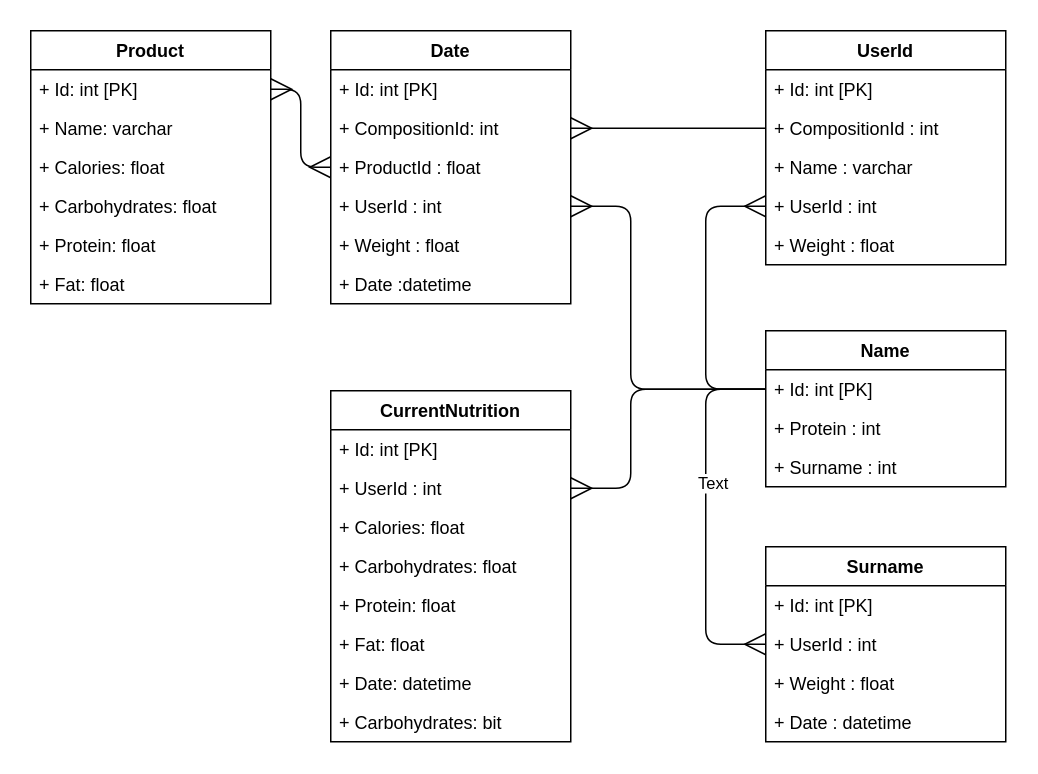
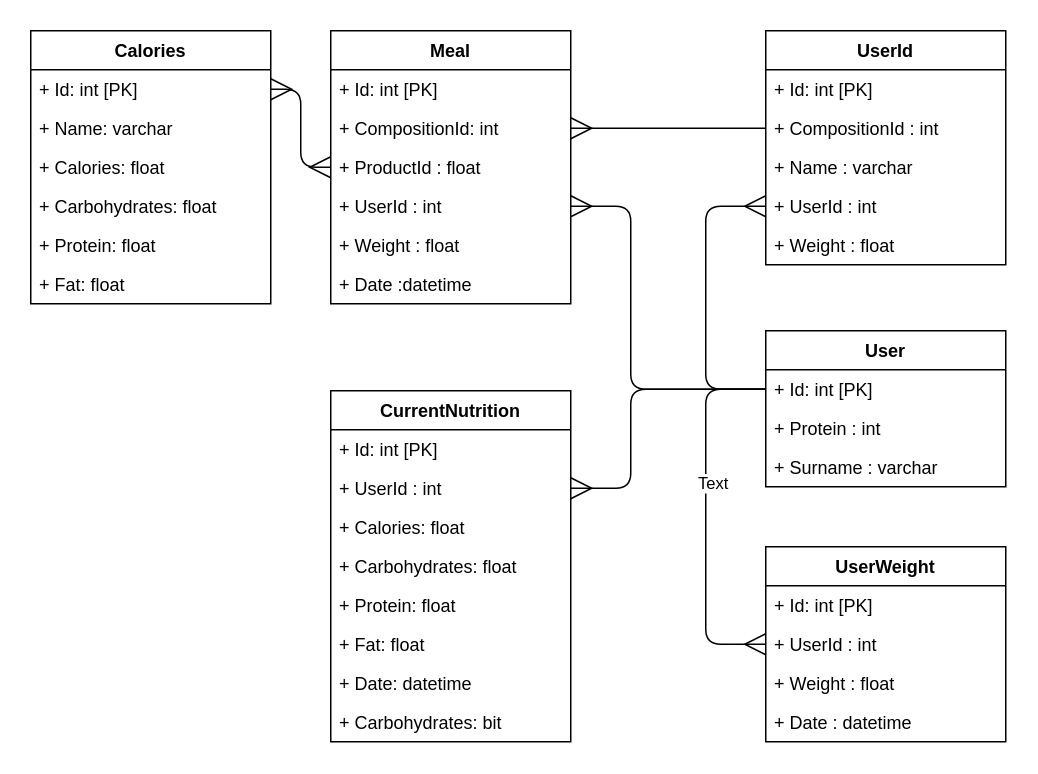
- <mxCell id="7" value="Product" style="swimlane;fontStyle=1;align=center;verticalAlign=top;childLayout=stackLayout;horizontal=1;startSize=26;horizontalStack=0;resizeParent=1;resizeParentMax=0;resizeLast=0;collapsible=1;marginBottom=0;" parent="1" vertex="1"><mxGeometry x="20" y="20" width="160" height="182" as="geometry" /></mxCell>
+ <mxCell id="7" value="Calories" style="swimlane;fontStyle=1;align=center;verticalAlign=top;childLayout=stackLayout;horizontal=1;startSize=26;horizontalStack=0;resizeParent=1;resizeParentMax=0;resizeLast=0;collapsible=1;marginBottom=0;" parent="1" vertex="1"><mxGeometry x="20" y="20" width="160" height="182" as="geometry" /></mxCell>
- <mxCell id="16" value="Date" style="swimlane;fontStyle=1;align=center;verticalAlign=top;childLayout=stackLayout;horizontal=1;startSize=26;horizontalStack=0;resizeParent=1;resizeParentMax=0;resizeLast=0;collapsible=1;marginBottom=0;" parent="1" vertex="1"><mxGeometry x="220" y="20" width="160" height="182" as="geometry" /></mxCell>
+ <mxCell id="16" value="Meal" style="swimlane;fontStyle=1;align=center;verticalAlign=top;childLayout=stackLayout;horizontal=1;startSize=26;horizontalStack=0;resizeParent=1;resizeParentMax=0;resizeLast=0;collapsible=1;marginBottom=0;" parent="1" vertex="1"><mxGeometry x="220" y="20" width="160" height="182" as="geometry" /></mxCell>
- <mxCell id="43" value="Name" style="swimlane;fontStyle=1;align=center;verticalAlign=top;childLayout=stackLayout;horizontal=1;startSize=26;horizontalStack=0;resizeParent=1;resizeParentMax=0;resizeLast=0;collapsible=1;marginBottom=0;" parent="1" vertex="1"><mxGeometry x="510" y="220" width="160" height="104" as="geometry"><mxRectangle x="280" y="650" width="60" height="26" as="alternateBounds" /></mxGeometry></mxCell>
+ <mxCell id="43" value="User" style="swimlane;fontStyle=1;align=center;verticalAlign=top;childLayout=stackLayout;horizontal=1;startSize=26;horizontalStack=0;resizeParent=1;resizeParentMax=0;resizeLast=0;collapsible=1;marginBottom=0;" parent="1" vertex="1"><mxGeometry x="510" y="220" width="160" height="104" as="geometry"><mxRectangle x="280" y="650" width="60" height="26" as="alternateBounds" /></mxGeometry></mxCell>
- <mxCell id="46" value="+ Surname : int&#10;" style="text;strokeColor=none;fillColor=none;align=left;verticalAlign=top;spacingLeft=4;spacingRight=4;overflow=hidden;rotatable=0;points=[[0,0.5],[1,0.5]];portConstraint=eastwest;" parent="43" vertex="1"><mxGeometry y="78" width="160" height="26" as="geometry" /></mxCell>
+ <mxCell id="46" value="+ Surname : varchar&#10;" style="text;strokeColor=none;fillColor=none;align=left;verticalAlign=top;spacingLeft=4;spacingRight=4;overflow=hidden;rotatable=0;points=[[0,0.5],[1,0.5]];portConstraint=eastwest;" parent="43" vertex="1"><mxGeometry y="78" width="160" height="26" as="geometry" /></mxCell>
- <mxCell id="38" value="Surname" style="swimlane;fontStyle=1;align=center;verticalAlign=top;childLayout=stackLayout;horizontal=1;startSize=26;horizontalStack=0;resizeParent=1;resizeParentMax=0;resizeLast=0;collapsible=1;marginBottom=0;" parent="1" vertex="1"><mxGeometry x="510" y="364" width="160" height="130" as="geometry"><mxRectangle x="520" y="558" width="100" height="26" as="alternateBounds" /></mxGeometry></mxCell>
+ <mxCell id="38" value="UserWeight" style="swimlane;fontStyle=1;align=center;verticalAlign=top;childLayout=stackLayout;horizontal=1;startSize=26;horizontalStack=0;resizeParent=1;resizeParentMax=0;resizeLast=0;collapsible=1;marginBottom=0;" parent="1" vertex="1"><mxGeometry x="510" y="364" width="160" height="130" as="geometry"><mxRectangle x="520" y="558" width="100" height="26" as="alternateBounds" /></mxGeometry></mxCell>
